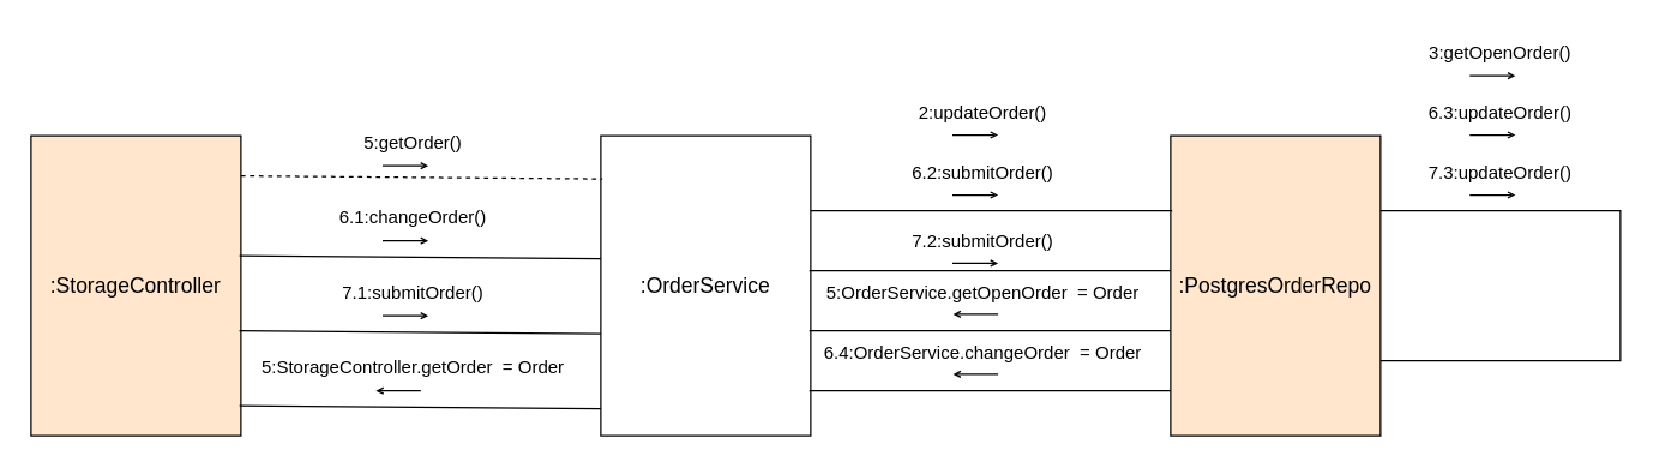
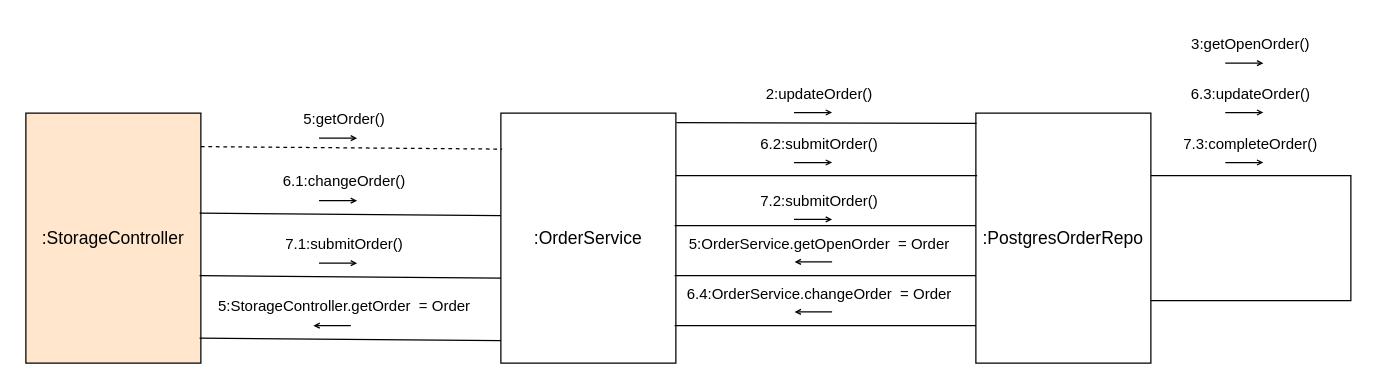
+ <mxCell id="33" value="" style="endArrow=none;html=1;rounded=0;exitX=1.003;exitY=0.038;exitDx=0;exitDy=0;exitPerimeter=0;entryX=0.004;entryY=0.041;entryDx=0;entryDy=0;entryPerimeter=0;" edge="1" parent="1" source="7" target="10"><mxGeometry width="50" height="50" relative="1" as="geometry"><mxPoint x="560" y="130" as="sourcePoint" /><mxPoint x="610" y="80" as="targetPoint" /></mxGeometry></mxCell>
- <mxCell id="28" value="7.3:updateOrder()" style="text;html=1;strokeColor=none;fillColor=none;align=center;verticalAlign=middle;whiteSpace=wrap;rounded=0;" vertex="1" parent="1"><mxGeometry x="970" y="99.52" width="60" height="30" as="geometry" /></mxCell>
+ <mxCell id="28" value="7.3:completeOrder()" style="text;html=1;strokeColor=none;fillColor=none;align=center;verticalAlign=middle;whiteSpace=wrap;rounded=0;" vertex="1" parent="1"><mxGeometry x="970" y="99.52" width="60" height="30" as="geometry" /></mxCell>
- <mxCell id="10" value="&lt;font style=&quot;font-size: 14px;&quot;&gt;:PostgresOrderRepo&lt;/font&gt;" style="rounded=0;whiteSpace=wrap;html=1;fillColor=#ffe6cc;" vertex="1" parent="1"><mxGeometry x="780" y="90" width="140" height="200" as="geometry" /></mxCell>
+ <mxCell id="10" value="&lt;font style=&quot;font-size: 14px;&quot;&gt;:PostgresOrderRepo&lt;/font&gt;" style="rounded=0;whiteSpace=wrap;html=1;" vertex="1" parent="1"><mxGeometry x="780" y="90" width="140" height="200" as="geometry" /></mxCell>
